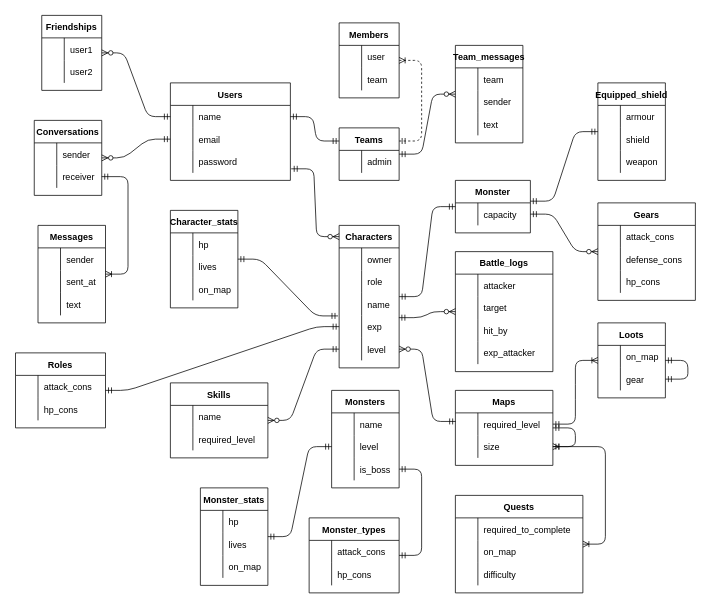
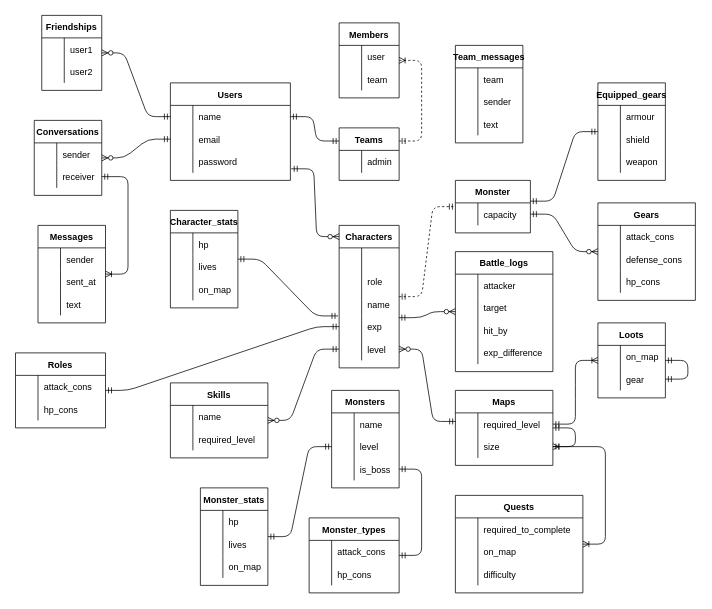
- <mxCell id="22" value="Equipped_shield" style="shape=table;startSize=30;container=1;collapsible=1;childLayout=tableLayout;fixedRows=1;rowLines=0;fontStyle=1;align=center;resizeLast=1;" vertex="1" parent="1"><mxGeometry x="796.5" y="110" width="90" height="130" as="geometry" /></mxCell>
+ <mxCell id="22" value="Equipped_gears" style="shape=table;startSize=30;container=1;collapsible=1;childLayout=tableLayout;fixedRows=1;rowLines=0;fontStyle=1;align=center;resizeLast=1;" vertex="1" parent="1"><mxGeometry x="796.5" y="110" width="90" height="130" as="geometry" /></mxCell>
- <mxCell id="191" value="" style="edgeStyle=entityRelationEdgeStyle;fontSize=12;html=1;endArrow=ERzeroToMany;startArrow=ERmandOne;strokeColor=#000000;" edge="1" parent="1" source="110" target="152"><mxGeometry width="100" height="100" relative="1" as="geometry"><mxPoint x="626.5" y="40" as="sourcePoint" /><mxPoint x="726.5" y="-60" as="targetPoint" /></mxGeometry></mxCell>
- <mxCell id="198" value="" style="edgeStyle=entityRelationEdgeStyle;fontSize=12;html=1;endArrow=ERmandOne;startArrow=ERmandOne;strokeColor=#000000;" edge="1" parent="1" source="43" target="32"><mxGeometry width="100" height="100" relative="1" as="geometry"><mxPoint x="586.5" y="460" as="sourcePoint" /><mxPoint x="686.5" y="360" as="targetPoint" /></mxGeometry></mxCell>
+ <mxCell id="198" value="" style="edgeStyle=entityRelationEdgeStyle;fontSize=12;html=1;endArrow=ERmandOne;startArrow=ERmandOne;strokeColor=#000000;dashed=1;" edge="1" parent="1" source="43" target="32"><mxGeometry width="100" height="100" relative="1" as="geometry"><mxPoint x="586.5" y="460" as="sourcePoint" /><mxPoint x="686.5" y="360" as="targetPoint" /></mxGeometry></mxCell>
- <mxCell id="46" value="owner" style="shape=partialRectangle;overflow=hidden;connectable=0;fillColor=none;top=0;left=0;bottom=0;right=0;align=left;spacingLeft=6;" vertex="1" parent="44"><mxGeometry x="30" width="50" height="30" as="geometry" /></mxCell>
- <mxCell id="184" value="exp_attacker" style="shape=partialRectangle;overflow=hidden;connectable=0;fillColor=none;top=0;left=0;bottom=0;right=0;align=left;spacingLeft=6;" vertex="1" parent="182"><mxGeometry x="30" width="100" height="30" as="geometry" /></mxCell>
+ <mxCell id="184" value="exp_difference" style="shape=partialRectangle;overflow=hidden;connectable=0;fillColor=none;top=0;left=0;bottom=0;right=0;align=left;spacingLeft=6;" vertex="1" parent="182"><mxGeometry x="30" width="100" height="30" as="geometry" /></mxCell>
